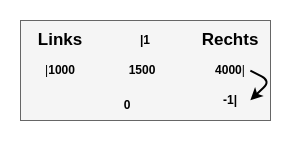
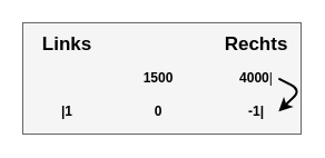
- <mxCell id="8" value="&lt;b&gt;|1&lt;/b&gt;" style="text;html=1;strokeColor=none;fillColor=none;align=center;verticalAlign=middle;whiteSpace=wrap;rounded=0;" vertex="1" parent="1"><mxGeometry x="125" y="30" width="40" height="20" as="geometry" /></mxCell>
+ <mxCell id="8" value="&lt;b&gt;|1&lt;/b&gt;" style="text;html=1;strokeColor=none;fillColor=none;align=center;verticalAlign=middle;whiteSpace=wrap;rounded=0;" vertex="1" parent="1"><mxGeometry x="40" y="90" width="40" height="20" as="geometry" /></mxCell>
- <mxCell id="5" value="|&lt;b&gt;1000&lt;/b&gt;" style="text;html=1;strokeColor=none;fillColor=none;align=center;verticalAlign=middle;whiteSpace=wrap;rounded=0;" vertex="1" parent="1"><mxGeometry x="40" y="60" width="40" height="20" as="geometry" /></mxCell>
- <mxCell id="9" value="&lt;b&gt;0&lt;/b&gt;" style="text;html=1;strokeColor=none;fillColor=none;align=center;verticalAlign=middle;whiteSpace=wrap;rounded=0;" vertex="1" parent="1"><mxGeometry x="106.5" y="95" width="40" height="20" as="geometry" /></mxCell>
+ <mxCell id="9" value="&lt;b&gt;0&lt;/b&gt;" style="text;html=1;strokeColor=none;fillColor=none;align=center;verticalAlign=middle;whiteSpace=wrap;rounded=0;" vertex="1" parent="1"><mxGeometry x="121.5" y="90" width="40" height="20" as="geometry" /></mxCell>
